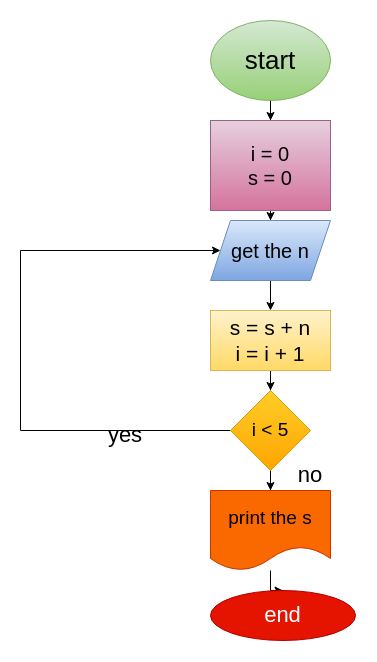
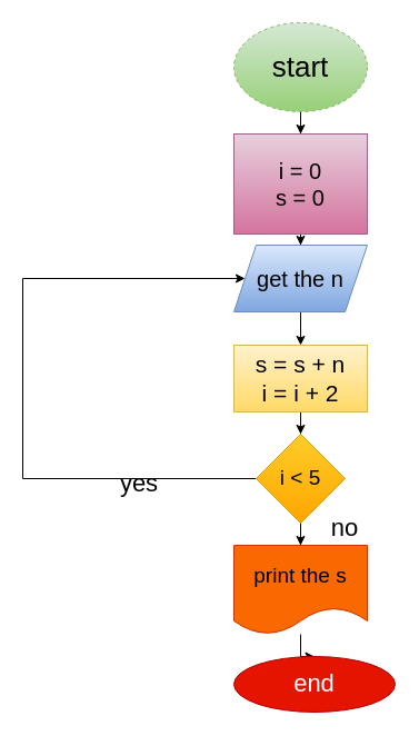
- <mxCell id="3" value="&lt;font style=&quot;font-size: 26px;&quot;&gt;start&lt;/font&gt;" style="ellipse;whiteSpace=wrap;html=1;fillColor=#d5e8d4;gradientColor=#97d077;strokeColor=#82b366;" vertex="1" parent="1"><mxGeometry x="210" y="20" width="120" height="80" as="geometry" /></mxCell>
+ <mxCell id="3" value="&lt;font style=&quot;font-size: 26px;&quot;&gt;start&lt;/font&gt;" style="ellipse;whiteSpace=wrap;html=1;fillColor=#d5e8d4;gradientColor=#97d077;strokeColor=#82b366;dashed=1;" vertex="1" parent="1"><mxGeometry x="210" y="20" width="120" height="80" as="geometry" /></mxCell>
- <mxCell id="9" value="&lt;font style=&quot;font-size: 21px;&quot;&gt;s = s + n&lt;br&gt;i = i + 1&lt;/font&gt;" style="rounded=0;whiteSpace=wrap;html=1;fillColor=#fff2cc;gradientColor=#ffd966;strokeColor=#d6b656;" vertex="1" parent="1"><mxGeometry x="210" y="310" width="120" height="60" as="geometry" /></mxCell>
+ <mxCell id="9" value="&lt;font style=&quot;font-size: 21px;&quot;&gt;s = s + n&lt;br&gt;i = i + 2&lt;/font&gt;" style="rounded=0;whiteSpace=wrap;html=1;fillColor=#fff2cc;gradientColor=#ffd966;strokeColor=#d6b656;" vertex="1" parent="1"><mxGeometry x="210" y="310" width="120" height="60" as="geometry" /></mxCell>
